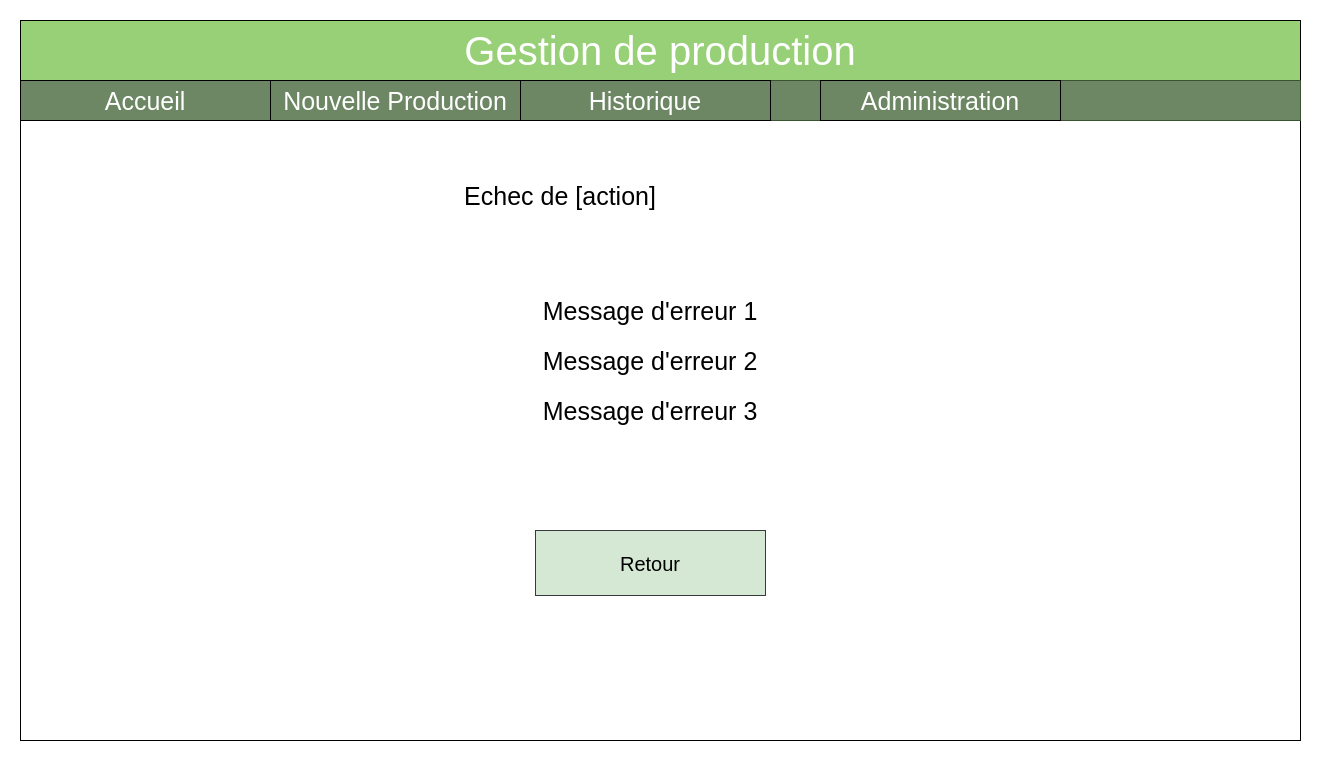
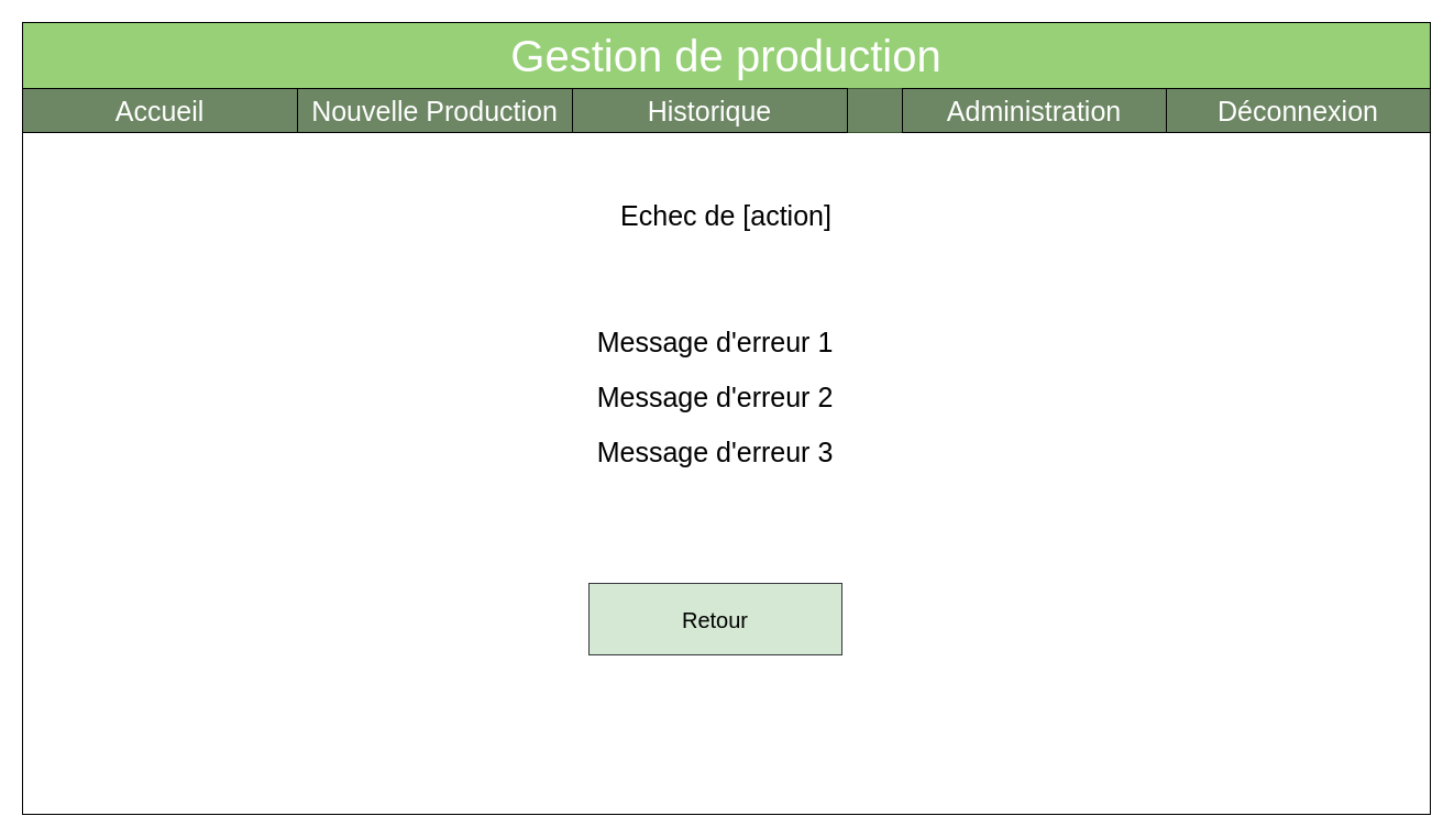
+ <mxCell id="10" value="Déconnexion" style="text;html=1;strokeColor=#000000;fillColor=none;align=center;verticalAlign=middle;whiteSpace=wrap;rounded=0;fontSize=25;fontColor=#FFFFFF;" vertex="1" parent="3"><mxGeometry x="1040" y="60" width="240" height="40" as="geometry" /></mxCell>
- <mxCell id="12" value="&lt;font style=&quot;font-size: 25px&quot;&gt;Echec de [action]&lt;/font&gt;" style="text;html=1;strokeColor=none;fillColor=none;align=center;verticalAlign=middle;whiteSpace=wrap;rounded=0;fontSize=25;" vertex="1" parent="1"><mxGeometry x="320" y="170" width="480" height="50" as="geometry" /></mxCell>
+ <mxCell id="12" value="&lt;font style=&quot;font-size: 25px&quot;&gt;Echec de [action]&lt;/font&gt;" style="text;html=1;strokeColor=none;fillColor=none;align=center;verticalAlign=middle;whiteSpace=wrap;rounded=0;fontSize=25;" vertex="1" parent="1"><mxGeometry x="420" y="170" width="480" height="50" as="geometry" /></mxCell>
